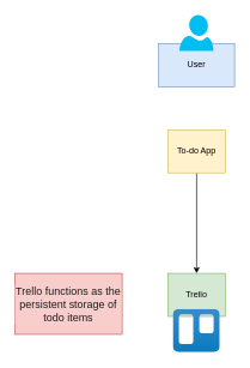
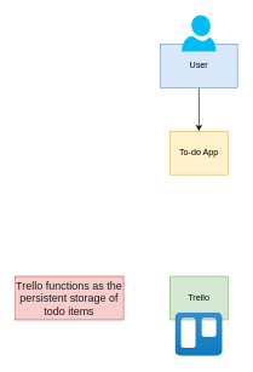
+ <mxCell id="2" value="" style="edgeStyle=orthogonalEdgeStyle;rounded=0;orthogonalLoop=1;jettySize=auto;html=1;" edge="1" parent="1" source="3" target="6"><mxGeometry relative="1" as="geometry" /></mxCell>
- <mxCell id="5" value="" style="edgeStyle=orthogonalEdgeStyle;rounded=0;orthogonalLoop=1;jettySize=auto;html=1;" edge="1" parent="1" source="6" target="7"><mxGeometry relative="1" as="geometry" /></mxCell>
- <mxCell id="9" value="&lt;span style=&quot;color: rgb(29 , 28 , 29) ; font-size: 15px ; text-align: left&quot;&gt;Trello functions as the persistent storage of todo items&lt;/span&gt;" style="text;html=1;strokeColor=#b85450;fillColor=#f8cecc;align=center;verticalAlign=middle;whiteSpace=wrap;rounded=0;labelBackgroundColor=#F8CECC;" vertex="1" parent="1"><mxGeometry x="20" y="380" width="150" height="85" as="geometry" /></mxCell>
+ <mxCell id="9" value="&lt;span style=&quot;color: rgb(29 , 28 , 29) ; font-size: 15px ; text-align: left&quot;&gt;Trello functions as the persistent storage of todo items&lt;/span&gt;" style="text;html=1;strokeColor=#b85450;fillColor=#f8cecc;align=center;verticalAlign=middle;whiteSpace=wrap;rounded=0;labelBackgroundColor=#F8CECC;" vertex="1" parent="1"><mxGeometry x="20" y="380" width="150" height="60" as="geometry" /></mxCell>
